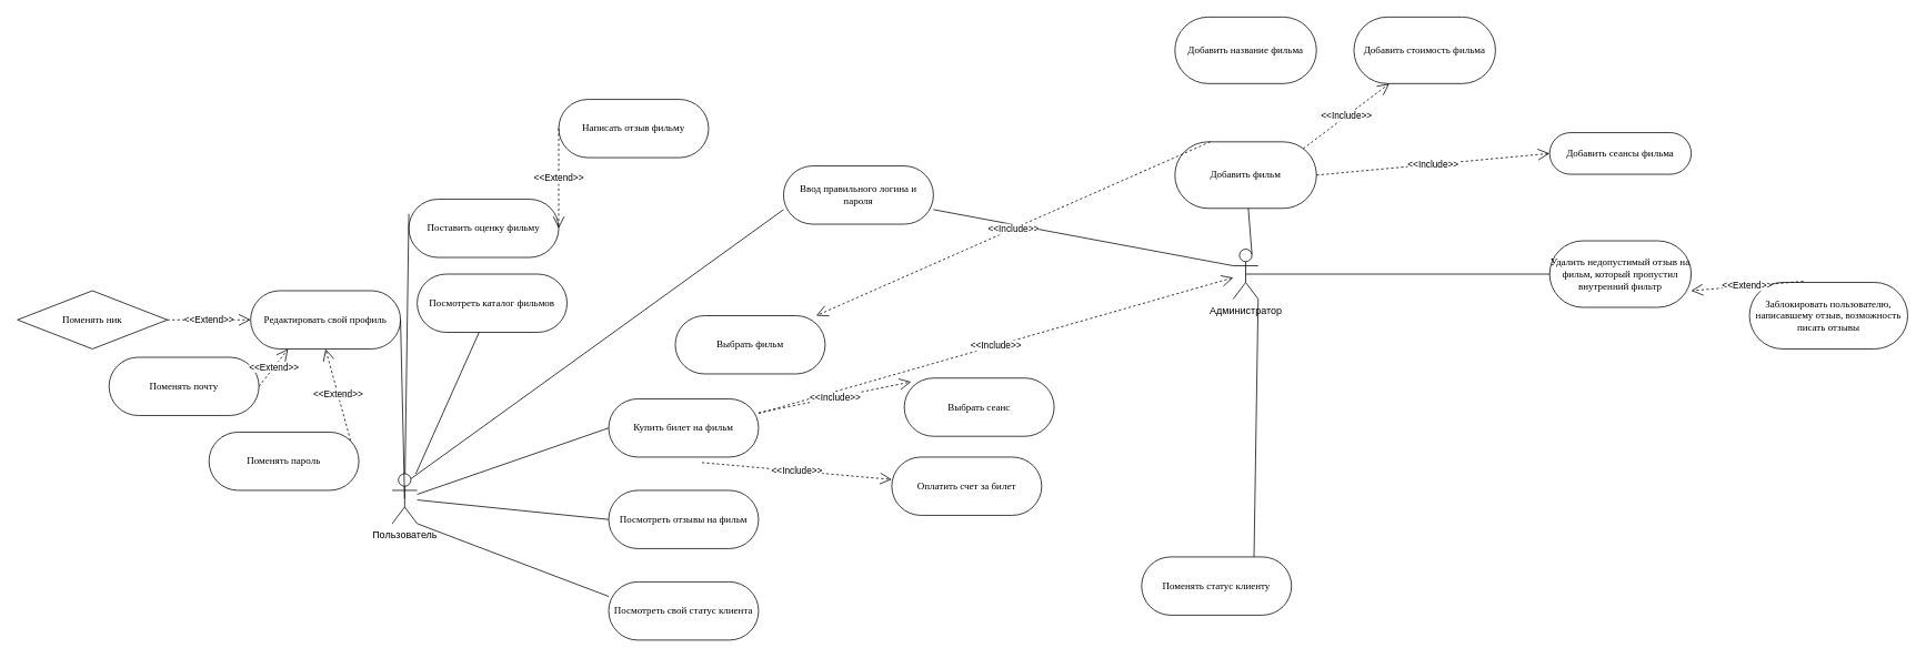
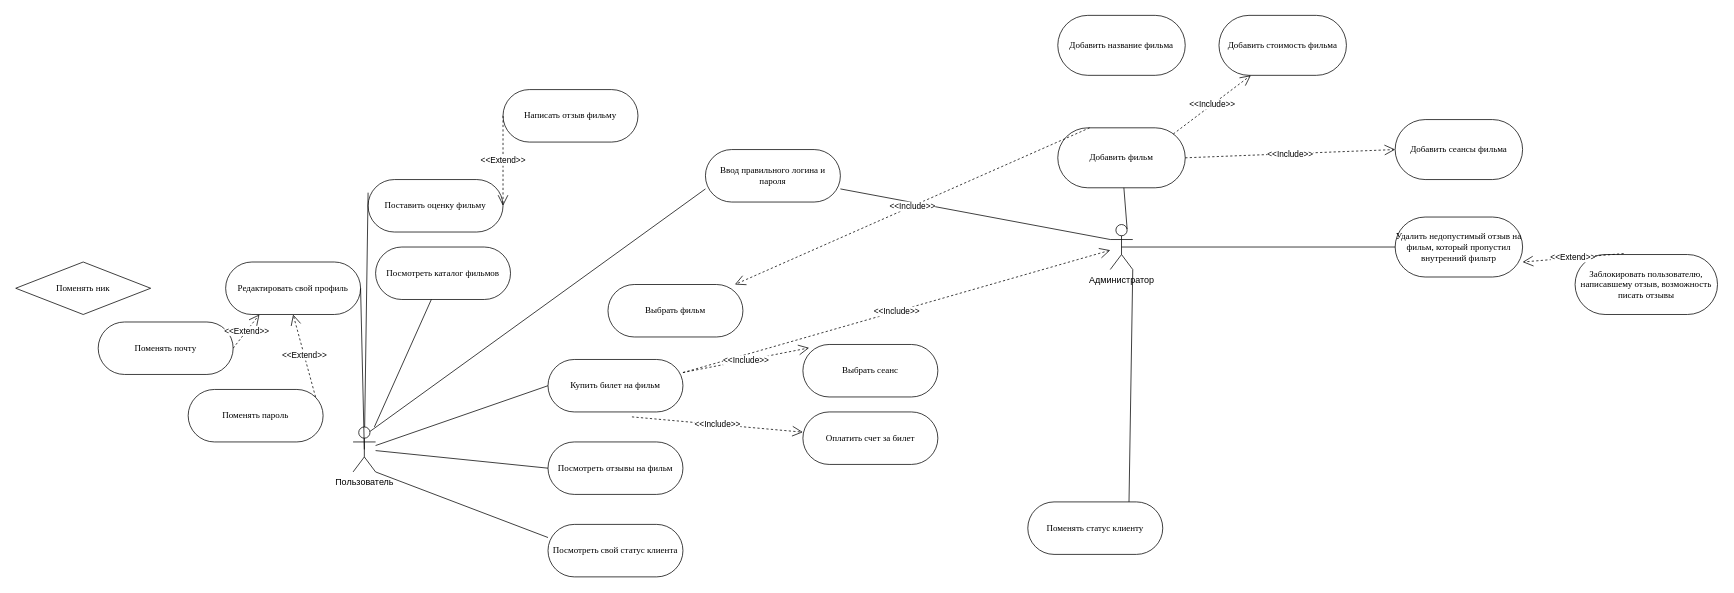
- <mxCell id="26" value="Добавить сеансы фильма" style="rounded=1;whiteSpace=wrap;html=1;shadow=0;comic=0;labelBackgroundColor=none;strokeWidth=1;fontFamily=Verdana;fontSize=12;align=center;arcSize=50;" parent="1" vertex="1"><mxGeometry x="1860" y="159" width="170" height="50" as="geometry" /></mxCell>
+ <mxCell id="26" value="Добавить сеансы фильма" style="rounded=1;whiteSpace=wrap;html=1;shadow=0;comic=0;labelBackgroundColor=none;strokeWidth=1;fontFamily=Verdana;fontSize=12;align=center;arcSize=50;" parent="1" vertex="1"><mxGeometry x="1860" y="159" width="170" height="80" as="geometry" /></mxCell>
- <mxCell id="46" value="&amp;lt;&amp;lt;Extend&amp;gt;&amp;gt;" style="endArrow=open;endSize=12;dashed=1;html=1;rounded=0;exitX=1;exitY=0.5;exitDx=0;exitDy=0;entryX=0;entryY=0.5;entryDx=0;entryDy=0;" parent="1" source="41" target="39" edge="1"><mxGeometry width="160" relative="1" as="geometry"><mxPoint x="690" y="264" as="sourcePoint" /><mxPoint x="795" y="190" as="targetPoint" /><Array as="points" /></mxGeometry></mxCell>
- <mxCell id="11" value="Выбрать сеанс" style="rounded=1;whiteSpace=wrap;html=1;shadow=0;comic=0;labelBackgroundColor=none;strokeWidth=1;fontFamily=Verdana;fontSize=12;align=center;arcSize=50;" parent="1" vertex="1"><mxGeometry x="1085" y="454" width="180" height="70" as="geometry" /></mxCell>
+ <mxCell id="11" value="Выбрать сеанс" style="rounded=1;whiteSpace=wrap;html=1;shadow=0;comic=0;labelBackgroundColor=none;strokeWidth=1;fontFamily=Verdana;fontSize=12;align=center;arcSize=50;" parent="1" vertex="1"><mxGeometry x="1070" y="459" width="180" height="70" as="geometry" /></mxCell>
